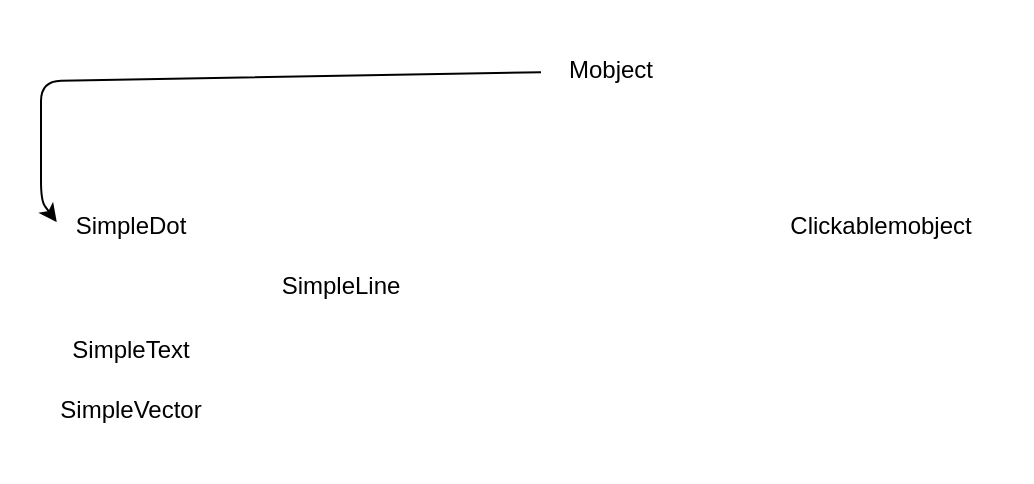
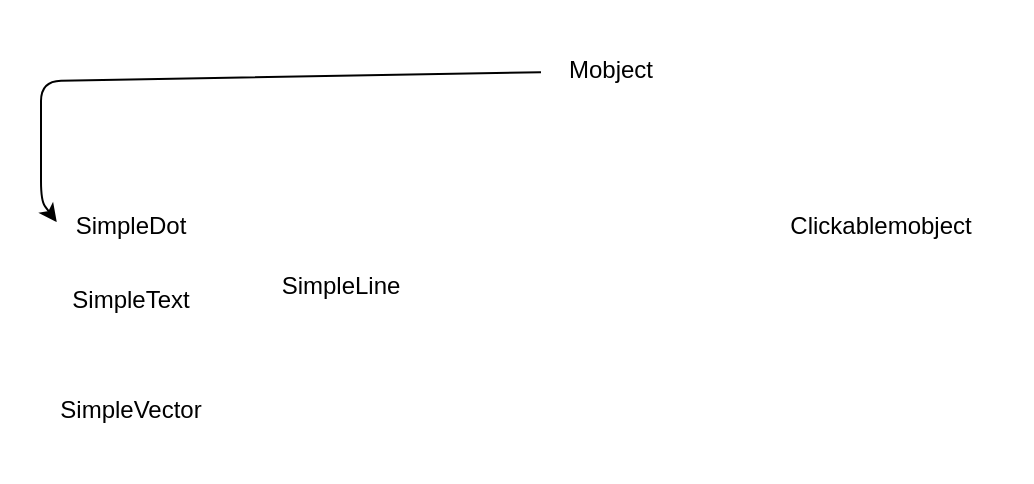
- <mxCell id="7" value="SimpleText" style="text;html=1;align=center;verticalAlign=middle;resizable=0;points=[];autosize=1;strokeColor=none;fillColor=none;" vertex="1" parent="1"><mxGeometry x="25" y="160" width="80" height="30" as="geometry" /></mxCell>
+ <mxCell id="7" value="SimpleText" style="text;html=1;align=center;verticalAlign=middle;resizable=0;points=[];autosize=1;strokeColor=none;fillColor=none;" vertex="1" parent="1"><mxGeometry x="25" y="135" width="80" height="30" as="geometry" /></mxCell>
